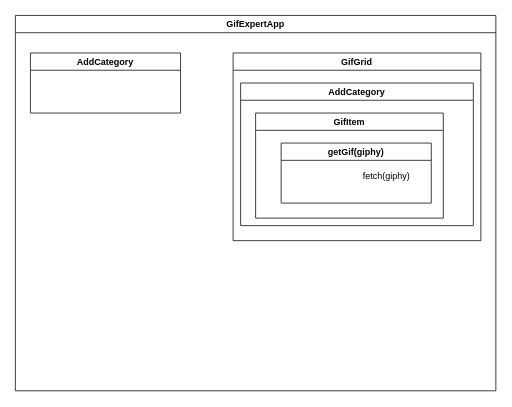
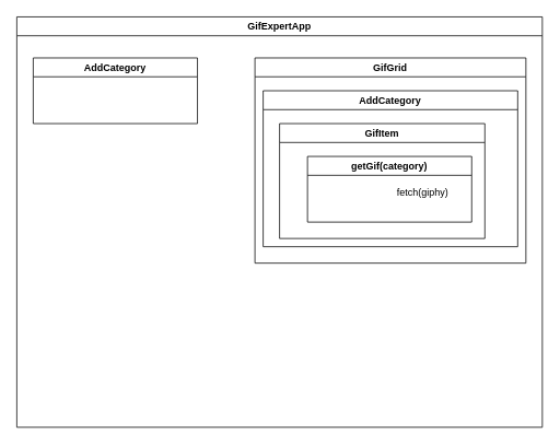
- <mxCell id="7" value="getGif(giphy)" style="swimlane;" vertex="1" parent="6"><mxGeometry x="34" y="40" width="200" height="80" as="geometry"><mxRectangle x="10" y="50" width="120" height="30" as="alternateBounds" /></mxGeometry></mxCell>
+ <mxCell id="7" value="getGif(category)" style="swimlane;" vertex="1" parent="6"><mxGeometry x="34" y="40" width="200" height="80" as="geometry"><mxRectangle x="10" y="50" width="120" height="30" as="alternateBounds" /></mxGeometry></mxCell>
